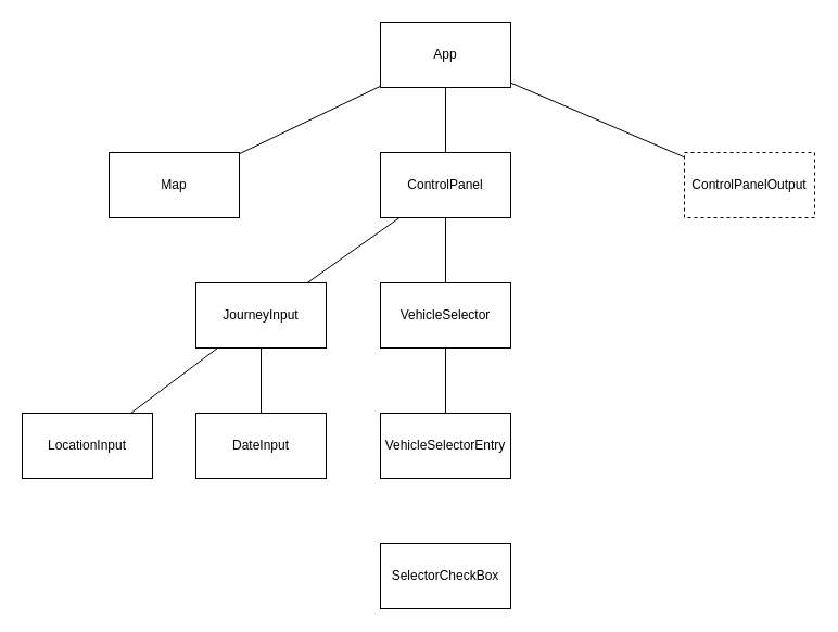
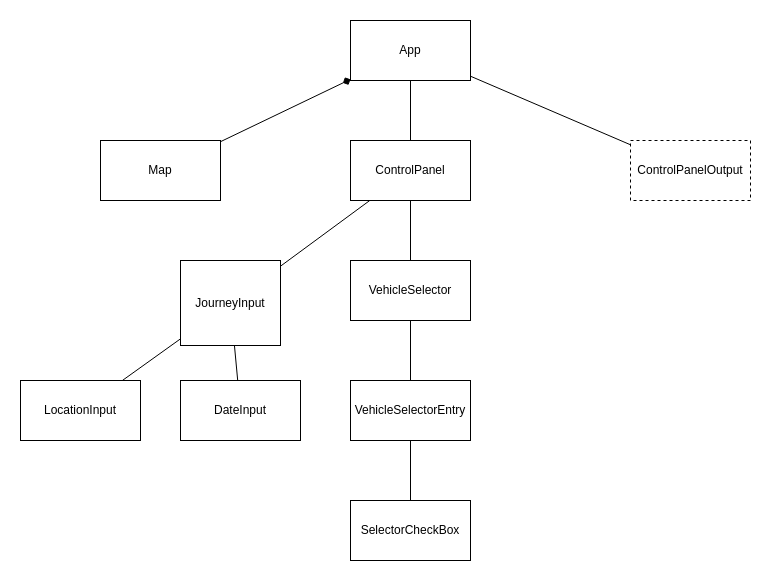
- <mxCell id="12" value="" style="endArrow=none;html=1;" edge="1" parent="1" source="3" target="2"><mxGeometry width="50" height="50" relative="1" as="geometry"><mxPoint x="370" y="270" as="sourcePoint" /><mxPoint x="420" y="220" as="targetPoint" /></mxGeometry></mxCell>
+ <mxCell id="12" value="" style="endArrow=diamond;html=1;" edge="1" parent="1" source="3" target="2"><mxGeometry width="50" height="50" relative="1" as="geometry"><mxPoint x="370" y="270" as="sourcePoint" /><mxPoint x="420" y="220" as="targetPoint" /></mxGeometry></mxCell>
- <mxCell id="6" value="JourneyInput" style="rounded=0;whiteSpace=wrap;html=1;" vertex="1" parent="1"><mxGeometry x="180" y="260" width="120" height="60" as="geometry" /></mxCell>
+ <mxCell id="6" value="JourneyInput" style="rounded=0;whiteSpace=wrap;html=1;" vertex="1" parent="1"><mxGeometry x="180" y="260" width="100" height="85" as="geometry" /></mxCell>
+ <mxCell id="18" value="" style="endArrow=none;html=1;" edge="1" parent="1" source="11" target="10"><mxGeometry width="50" height="50" relative="1" as="geometry"><mxPoint x="370" y="370" as="sourcePoint" /><mxPoint x="420" y="320" as="targetPoint" /></mxGeometry></mxCell>
